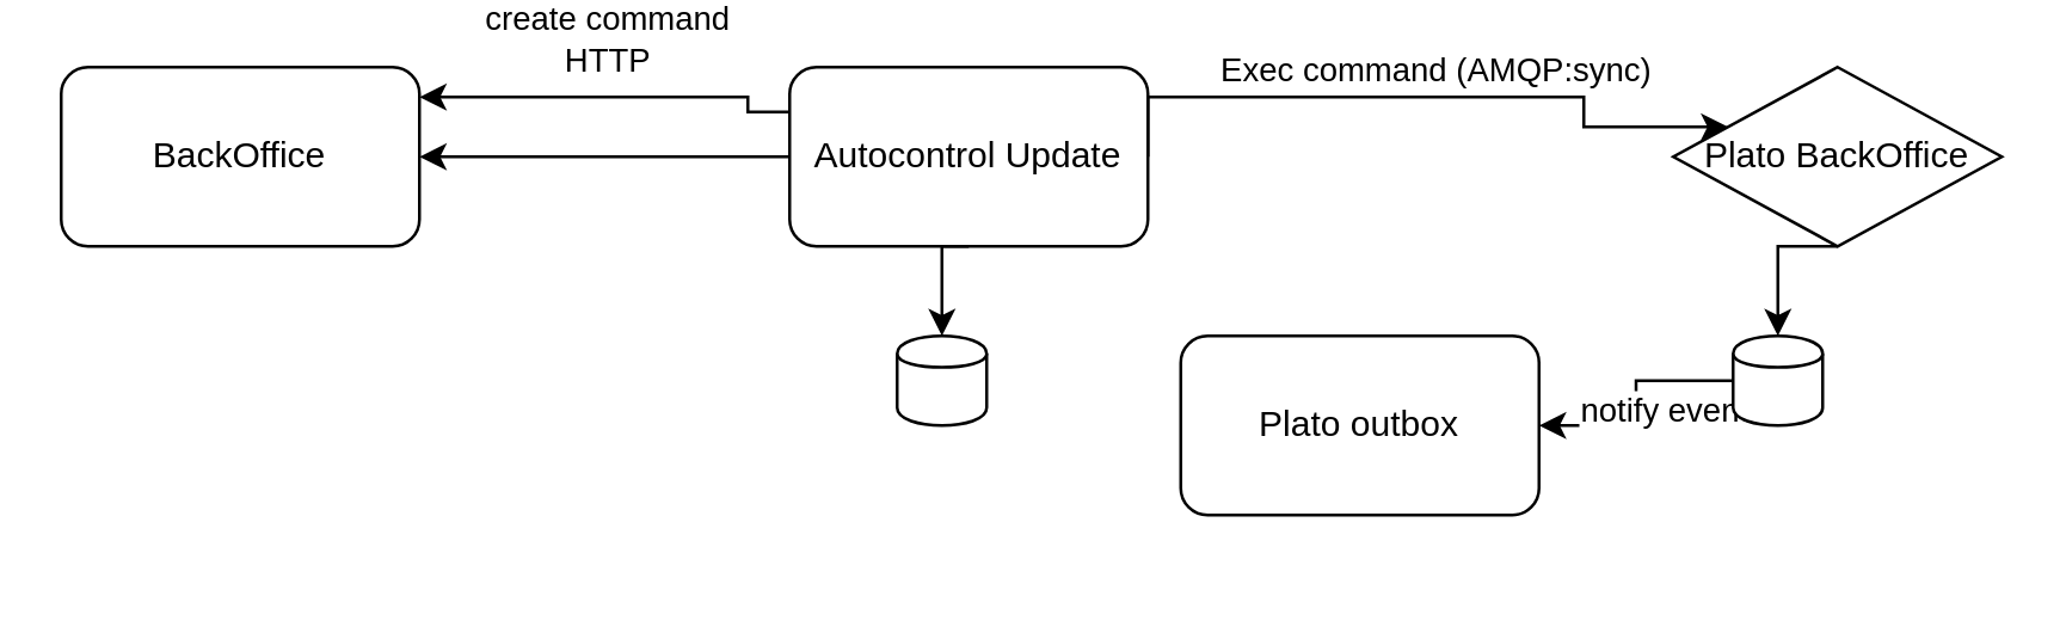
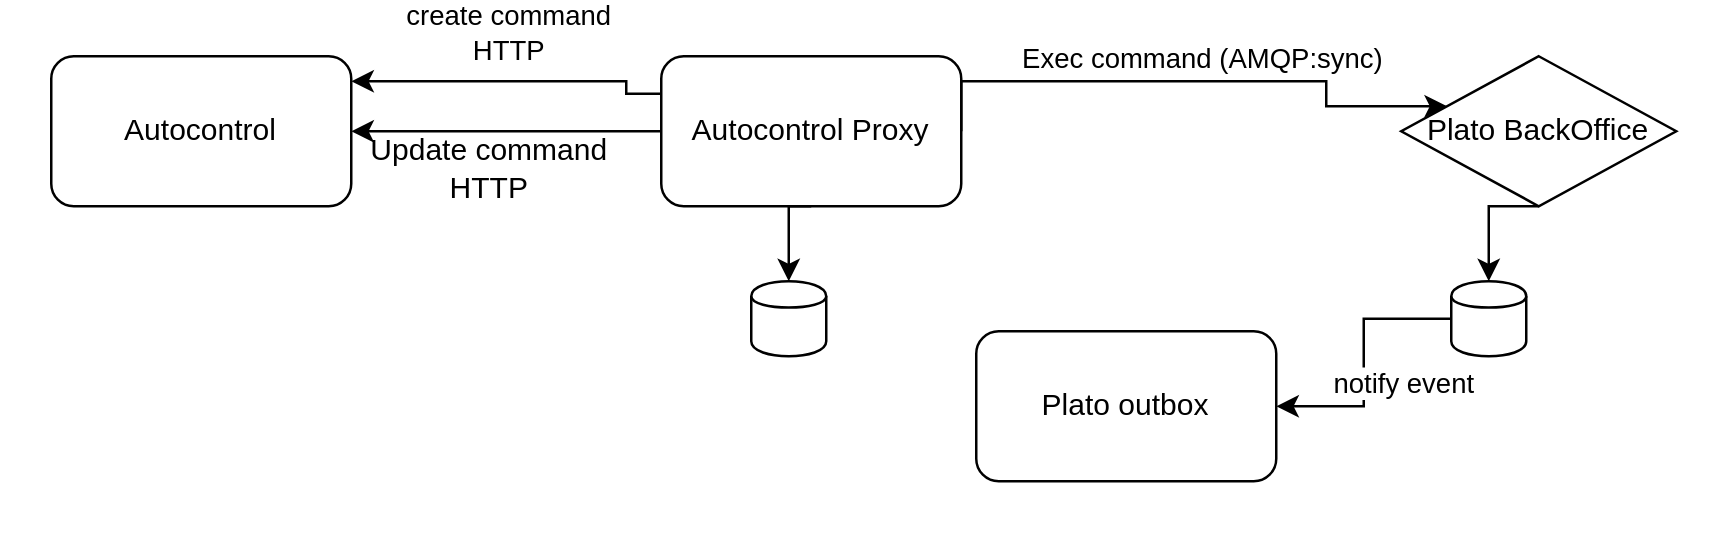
- <mxCell id="4" value="BackOffice" style="rounded=1;whiteSpace=wrap;html=1;" parent="1" vertex="1"><mxGeometry x="20" y="20" width="120" height="60" as="geometry" /></mxCell>
+ <mxCell id="4" value="Autocontrol" style="rounded=1;whiteSpace=wrap;html=1;" parent="1" vertex="1"><mxGeometry x="20" y="20" width="120" height="60" as="geometry" /></mxCell>
- <mxCell id="9" value="Autocontrol Update" style="rounded=1;whiteSpace=wrap;html=1;" parent="1" vertex="1"><mxGeometry x="264" y="20" width="120" height="60" as="geometry" /></mxCell>
+ <mxCell id="9" value="Autocontrol Proxy" style="rounded=1;whiteSpace=wrap;html=1;" parent="1" vertex="1"><mxGeometry x="264" y="20" width="120" height="60" as="geometry" /></mxCell>
+ <mxCell id="17" value="Update command&lt;br&gt;HTTP" style="text;html=1;align=center;verticalAlign=middle;resizable=0;points=[];autosize=1;" parent="1" vertex="1"><mxGeometry x="140" y="50" width="110" height="30" as="geometry" /></mxCell>
- <mxCell id="16" value="Plato outbox" style="rounded=1;whiteSpace=wrap;html=1;" parent="1" vertex="1"><mxGeometry x="395" y="110" width="120" height="60" as="geometry" /></mxCell>
+ <mxCell id="16" value="Plato outbox" style="rounded=1;whiteSpace=wrap;html=1;" parent="1" vertex="1"><mxGeometry x="390" y="130" width="120" height="60" as="geometry" /></mxCell>
